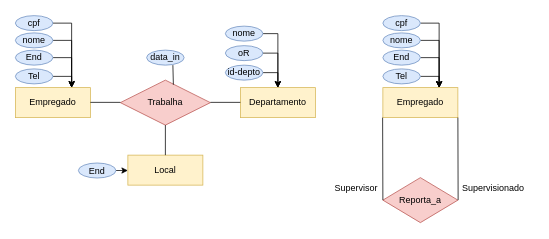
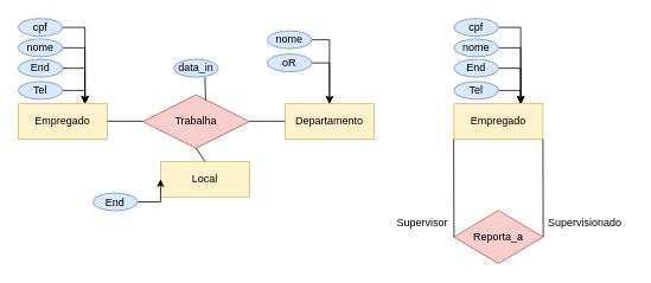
- <mxCell id="18" value="id-depto" style="ellipse;whiteSpace=wrap;html=1;align=center;fillColor=#dae8fc;strokeColor=#6c8ebf;" vertex="1" parent="1"><mxGeometry x="300" y="86" width="50" height="20" as="geometry" /></mxCell>
- <mxCell id="17" style="edgeStyle=orthogonalEdgeStyle;rounded=0;orthogonalLoop=1;jettySize=auto;html=1;exitX=1;exitY=0.5;exitDx=0;exitDy=0;entryX=0.5;entryY=0;entryDx=0;entryDy=0;" edge="1" parent="1" source="18" target="4"><mxGeometry relative="1" as="geometry" /></mxCell>
- <mxCell id="7" value="Local" style="whiteSpace=wrap;html=1;align=center;fillColor=#fff2cc;strokeColor=#d6b656;" vertex="1" parent="1"><mxGeometry x="170" y="206" width="100" height="40" as="geometry" /></mxCell>
+ <mxCell id="7" value="Local" style="whiteSpace=wrap;html=1;align=center;fillColor=#fff2cc;strokeColor=#d6b656;" vertex="1" parent="1"><mxGeometry x="180" y="181" width="100" height="40" as="geometry" /></mxCell>
